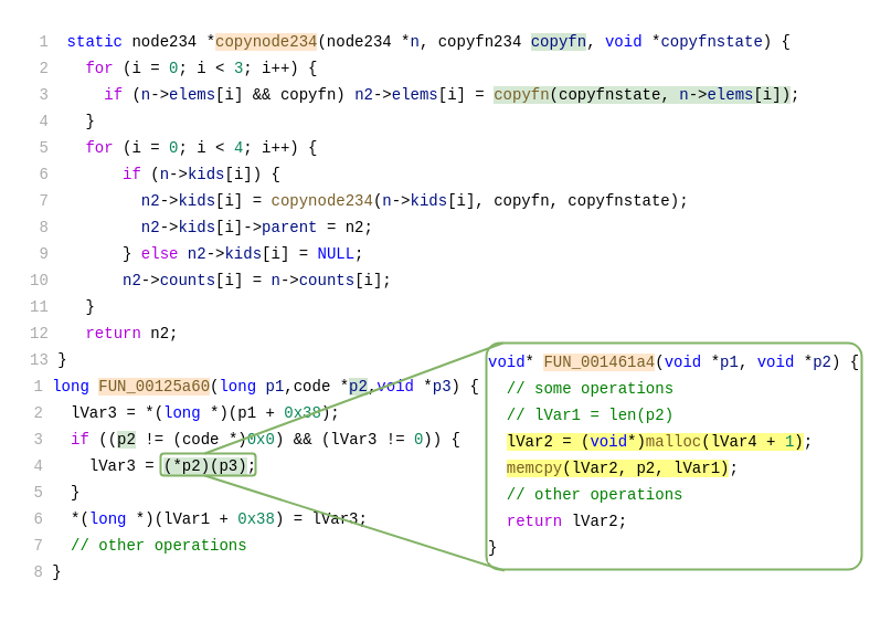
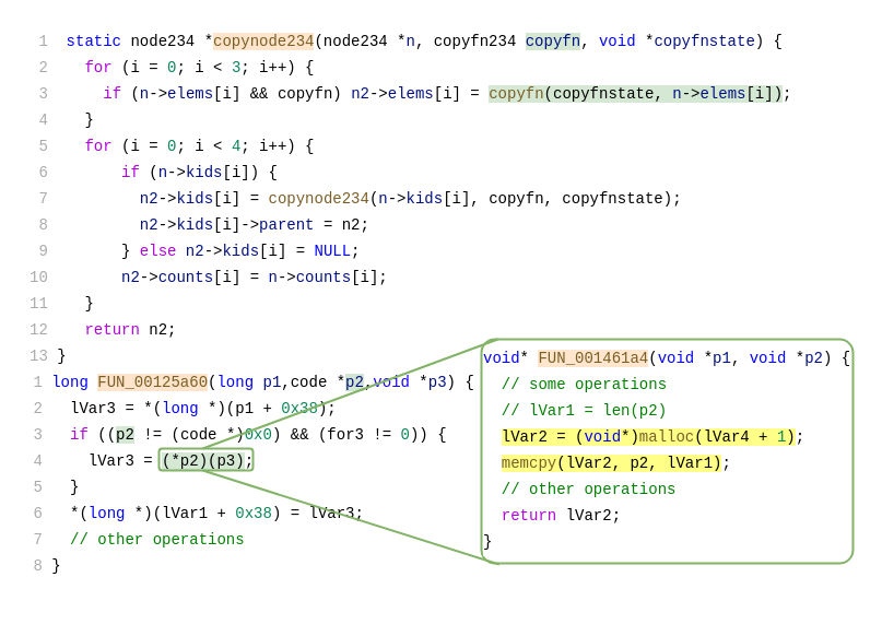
- <mxCell id="2" value="&lt;div style=&quot;&quot;&gt;&lt;pre style=&quot;&quot;&gt;&lt;div style=&quot;font-family: &amp;quot;JetBrainsMono Nerd Font&amp;quot;, Consolas, &amp;quot;Courier New&amp;quot;, monospace; line-height: 23px;&quot;&gt;&lt;div style=&quot;&quot;&gt;&lt;font style=&quot;font-size: 14px;&quot;&gt;&lt;span style=&quot;color: rgb(0, 0, 255); background-color: rgb(255, 255, 255);&quot;&gt; &lt;/span&gt;&lt;span style=&quot;background-color: rgb(255, 255, 255);&quot;&gt;&lt;font color=&quot;#ababab&quot;&gt;1&lt;/font&gt;&lt;/span&gt;&lt;span style=&quot;color: rgb(0, 0, 255); background-color: rgb(255, 255, 255);&quot;&gt; long&lt;/span&gt;&lt;span style=&quot;color: rgb(0, 0, 0); background-color: rgb(255, 255, 255);&quot;&gt; &lt;/span&gt;&lt;span style=&quot;color: rgb(121, 94, 38); background-color: rgb(253, 228, 202);&quot;&gt;FUN_00125a60&lt;/span&gt;&lt;span style=&quot;color: rgb(0, 0, 0); background-color: rgb(255, 255, 255);&quot;&gt;(&lt;/span&gt;&lt;span style=&quot;color: rgb(0, 0, 255); background-color: rgb(255, 255, 255);&quot;&gt;long&lt;/span&gt;&lt;span style=&quot;color: rgb(0, 0, 0); background-color: rgb(255, 255, 255);&quot;&gt; &lt;/span&gt;&lt;span style=&quot;color: rgb(0, 16, 128); background-color: rgb(255, 255, 255);&quot;&gt;p1&lt;/span&gt;&lt;span style=&quot;color: rgb(0, 0, 0); background-color: rgb(255, 255, 255);&quot;&gt;,code *&lt;/span&gt;&lt;span style=&quot;color: rgb(0, 16, 128); background-color: rgb(210, 229, 210);&quot;&gt;p2&lt;/span&gt;&lt;span style=&quot;background-color: rgb(255, 255, 255);&quot;&gt;,&lt;font color=&quot;#1800ff&quot;&gt;void&lt;/font&gt; *&lt;/span&gt;&lt;span style=&quot;color: rgb(0, 16, 128); background-color: rgb(255, 255, 255);&quot;&gt;p3&lt;/span&gt;&lt;span style=&quot;color: rgb(0, 0, 0); background-color: rgb(255, 255, 255);&quot;&gt;) &lt;/span&gt;&lt;/font&gt;&lt;span style=&quot;color: rgb(0, 0, 0); font-size: 14px; background-color: rgb(255, 255, 255); white-space: normal;&quot;&gt;{&lt;/span&gt;&lt;/div&gt;&lt;div style=&quot;background-color: rgb(255, 255, 255);&quot;&gt;&lt;font style=&quot;font-size: 14px;&quot;&gt; &lt;font color=&quot;#ababab&quot;&gt;2&lt;/font&gt; &amp;nbsp; lVar3 = *(&lt;span style=&quot;color: rgb(0, 0, 255);&quot;&gt;long&lt;/span&gt; *)(p1 + &lt;span style=&quot;color: rgb(9, 134, 88);&quot;&gt;0x38&lt;/span&gt;);&lt;/font&gt;&lt;/div&gt;&lt;div style=&quot;&quot;&gt;&lt;font style=&quot;font-size: 14px;&quot;&gt;&lt;span style=&quot;background-color: rgb(255, 255, 255);&quot;&gt; &lt;font color=&quot;#ababab&quot;&gt;3&lt;/font&gt; &amp;nbsp; &lt;/span&gt;&lt;span style=&quot;color: rgb(175, 0, 219); background-color: rgb(255, 255, 255);&quot;&gt;if&lt;/span&gt;&lt;span style=&quot;color: rgb(0, 0, 0); background-color: rgb(255, 255, 255);&quot;&gt; ((&lt;/span&gt;&lt;span style=&quot;color: rgb(0, 0, 0); background-color: rgb(213, 232, 212);&quot;&gt;p2&lt;/span&gt;&lt;span style=&quot;color: rgb(0, 0, 0); background-color: rgb(255, 255, 255);&quot;&gt; != (code *)&lt;/span&gt;&lt;span style=&quot;color: rgb(9, 134, 88); background-color: rgb(255, 255, 255);&quot;&gt;0x0&lt;/span&gt;&lt;span style=&quot;color: rgb(0, 0, 0); background-color: rgb(255, 255, 255);&quot;&gt;) &amp;amp;&amp;amp; (lVar3 != &lt;/span&gt;&lt;span style=&quot;color: rgb(9, 134, 88); background-color: rgb(255, 255, 255);&quot;&gt;0&lt;/span&gt;&lt;span style=&quot;color: rgb(0, 0, 0); background-color: rgb(255, 255, 255);&quot;&gt;)) {&lt;/span&gt;&lt;/font&gt;&lt;/div&gt;&lt;div style=&quot;&quot;&gt;&lt;font style=&quot;font-size: 14px;&quot;&gt;&lt;span style=&quot;background-color: rgb(255, 255, 255);&quot;&gt; &lt;font color=&quot;#ababab&quot;&gt;4&lt;/font&gt; &amp;nbsp; &amp;nbsp; lVar3 = &lt;/span&gt;&lt;span style=&quot;color: rgb(0, 0, 0); background-color: rgb(213, 232, 212);&quot;&gt;(*p2)(p3)&lt;/span&gt;&lt;span style=&quot;color: rgb(0, 0, 0); background-color: rgb(255, 255, 255);&quot;&gt;;&lt;/span&gt;&lt;/font&gt;&lt;/div&gt;&lt;div style=&quot;background-color: rgb(255, 255, 255);&quot;&gt;&lt;font style=&quot;font-size: 14px;&quot;&gt; &lt;font color=&quot;#ababab&quot;&gt;5&lt;/font&gt; &amp;nbsp; }&lt;/font&gt;&lt;/div&gt;&lt;div style=&quot;background-color: rgb(255, 255, 255);&quot;&gt;&lt;font style=&quot;font-size: 14px;&quot;&gt; &lt;font color=&quot;#ababab&quot;&gt;6&lt;/font&gt; &amp;nbsp; *(&lt;span style=&quot;color: rgb(0, 0, 255);&quot;&gt;long&lt;/span&gt; *)(lVar1 + &lt;span style=&quot;color: rgb(9, 134, 88);&quot;&gt;0x38&lt;/span&gt;) = lVar3;&lt;/font&gt;&lt;/div&gt;&lt;div style=&quot;background-color: rgb(255, 255, 255);&quot;&gt;&lt;font style=&quot;font-size: 14px;&quot;&gt; &lt;font color=&quot;#ababab&quot;&gt;7&lt;/font&gt; &amp;nbsp; &lt;span style=&quot;color: rgb(0, 128, 0);&quot;&gt;// other operations&lt;/span&gt;&lt;/font&gt;&lt;/div&gt;&lt;div style=&quot;background-color: rgb(255, 255, 255);&quot;&gt;&lt;font style=&quot;font-size: 14px;&quot;&gt; &lt;font color=&quot;#ababab&quot;&gt;8&lt;/font&gt; }&lt;/font&gt;&lt;/div&gt;&lt;/div&gt;&lt;/pre&gt;&lt;/div&gt;" style="text;whiteSpace=wrap;html=1;" parent="1" vertex="1"><mxGeometry x="20" y="320" width="420" height="240" as="geometry" /></mxCell>
+ <mxCell id="2" value="&lt;div style=&quot;&quot;&gt;&lt;pre style=&quot;&quot;&gt;&lt;div style=&quot;font-family: &amp;quot;JetBrainsMono Nerd Font&amp;quot;, Consolas, &amp;quot;Courier New&amp;quot;, monospace; line-height: 23px;&quot;&gt;&lt;div style=&quot;&quot;&gt;&lt;font style=&quot;font-size: 14px;&quot;&gt;&lt;span style=&quot;color: rgb(0, 0, 255); background-color: rgb(255, 255, 255);&quot;&gt; &lt;/span&gt;&lt;span style=&quot;background-color: rgb(255, 255, 255);&quot;&gt;&lt;font color=&quot;#ababab&quot;&gt;1&lt;/font&gt;&lt;/span&gt;&lt;span style=&quot;color: rgb(0, 0, 255); background-color: rgb(255, 255, 255);&quot;&gt; long&lt;/span&gt;&lt;span style=&quot;color: rgb(0, 0, 0); background-color: rgb(255, 255, 255);&quot;&gt; &lt;/span&gt;&lt;span style=&quot;color: rgb(121, 94, 38); background-color: rgb(253, 228, 202);&quot;&gt;FUN_00125a60&lt;/span&gt;&lt;span style=&quot;color: rgb(0, 0, 0); background-color: rgb(255, 255, 255);&quot;&gt;(&lt;/span&gt;&lt;span style=&quot;color: rgb(0, 0, 255); background-color: rgb(255, 255, 255);&quot;&gt;long&lt;/span&gt;&lt;span style=&quot;color: rgb(0, 0, 0); background-color: rgb(255, 255, 255);&quot;&gt; &lt;/span&gt;&lt;span style=&quot;color: rgb(0, 16, 128); background-color: rgb(255, 255, 255);&quot;&gt;p1&lt;/span&gt;&lt;span style=&quot;color: rgb(0, 0, 0); background-color: rgb(255, 255, 255);&quot;&gt;,code *&lt;/span&gt;&lt;span style=&quot;color: rgb(0, 16, 128); background-color: rgb(210, 229, 210);&quot;&gt;p2&lt;/span&gt;&lt;span style=&quot;background-color: rgb(255, 255, 255);&quot;&gt;,&lt;font color=&quot;#1800ff&quot;&gt;void&lt;/font&gt; *&lt;/span&gt;&lt;span style=&quot;color: rgb(0, 16, 128); background-color: rgb(255, 255, 255);&quot;&gt;p3&lt;/span&gt;&lt;span style=&quot;color: rgb(0, 0, 0); background-color: rgb(255, 255, 255);&quot;&gt;) &lt;/span&gt;&lt;/font&gt;&lt;span style=&quot;color: rgb(0, 0, 0); font-size: 14px; background-color: rgb(255, 255, 255); white-space: normal;&quot;&gt;{&lt;/span&gt;&lt;/div&gt;&lt;div style=&quot;background-color: rgb(255, 255, 255);&quot;&gt;&lt;font style=&quot;font-size: 14px;&quot;&gt; &lt;font color=&quot;#ababab&quot;&gt;2&lt;/font&gt; &amp;nbsp; lVar3 = *(&lt;span style=&quot;color: rgb(0, 0, 255);&quot;&gt;long&lt;/span&gt; *)(p1 + &lt;span style=&quot;color: rgb(9, 134, 88);&quot;&gt;0x38&lt;/span&gt;);&lt;/font&gt;&lt;/div&gt;&lt;div style=&quot;&quot;&gt;&lt;font style=&quot;font-size: 14px;&quot;&gt;&lt;span style=&quot;background-color: rgb(255, 255, 255);&quot;&gt; &lt;font color=&quot;#ababab&quot;&gt;3&lt;/font&gt; &amp;nbsp; &lt;/span&gt;&lt;span style=&quot;color: rgb(175, 0, 219); background-color: rgb(255, 255, 255);&quot;&gt;if&lt;/span&gt;&lt;span style=&quot;color: rgb(0, 0, 0); background-color: rgb(255, 255, 255);&quot;&gt; ((&lt;/span&gt;&lt;span style=&quot;color: rgb(0, 0, 0); background-color: rgb(213, 232, 212);&quot;&gt;p2&lt;/span&gt;&lt;span style=&quot;color: rgb(0, 0, 0); background-color: rgb(255, 255, 255);&quot;&gt; != (code *)&lt;/span&gt;&lt;span style=&quot;color: rgb(9, 134, 88); background-color: rgb(255, 255, 255);&quot;&gt;0x0&lt;/span&gt;&lt;span style=&quot;color: rgb(0, 0, 0); background-color: rgb(255, 255, 255);&quot;&gt;) &amp;amp;&amp;amp; (for3 != &lt;/span&gt;&lt;span style=&quot;color: rgb(9, 134, 88); background-color: rgb(255, 255, 255);&quot;&gt;0&lt;/span&gt;&lt;span style=&quot;color: rgb(0, 0, 0); background-color: rgb(255, 255, 255);&quot;&gt;)) {&lt;/span&gt;&lt;/font&gt;&lt;/div&gt;&lt;div style=&quot;&quot;&gt;&lt;font style=&quot;font-size: 14px;&quot;&gt;&lt;span style=&quot;background-color: rgb(255, 255, 255);&quot;&gt; &lt;font color=&quot;#ababab&quot;&gt;4&lt;/font&gt; &amp;nbsp; &amp;nbsp; lVar3 = &lt;/span&gt;&lt;span style=&quot;color: rgb(0, 0, 0); background-color: rgb(213, 232, 212);&quot;&gt;(*p2)(p3)&lt;/span&gt;&lt;span style=&quot;color: rgb(0, 0, 0); background-color: rgb(255, 255, 255);&quot;&gt;;&lt;/span&gt;&lt;/font&gt;&lt;/div&gt;&lt;div style=&quot;background-color: rgb(255, 255, 255);&quot;&gt;&lt;font style=&quot;font-size: 14px;&quot;&gt; &lt;font color=&quot;#ababab&quot;&gt;5&lt;/font&gt; &amp;nbsp; }&lt;/font&gt;&lt;/div&gt;&lt;div style=&quot;background-color: rgb(255, 255, 255);&quot;&gt;&lt;font style=&quot;font-size: 14px;&quot;&gt; &lt;font color=&quot;#ababab&quot;&gt;6&lt;/font&gt; &amp;nbsp; *(&lt;span style=&quot;color: rgb(0, 0, 255);&quot;&gt;long&lt;/span&gt; *)(lVar1 + &lt;span style=&quot;color: rgb(9, 134, 88);&quot;&gt;0x38&lt;/span&gt;) = lVar3;&lt;/font&gt;&lt;/div&gt;&lt;div style=&quot;background-color: rgb(255, 255, 255);&quot;&gt;&lt;font style=&quot;font-size: 14px;&quot;&gt; &lt;font color=&quot;#ababab&quot;&gt;7&lt;/font&gt; &amp;nbsp; &lt;span style=&quot;color: rgb(0, 128, 0);&quot;&gt;// other operations&lt;/span&gt;&lt;/font&gt;&lt;/div&gt;&lt;div style=&quot;background-color: rgb(255, 255, 255);&quot;&gt;&lt;font style=&quot;font-size: 14px;&quot;&gt; &lt;font color=&quot;#ababab&quot;&gt;8&lt;/font&gt; }&lt;/font&gt;&lt;/div&gt;&lt;/div&gt;&lt;/pre&gt;&lt;/div&gt;" style="text;whiteSpace=wrap;html=1;" parent="1" vertex="1"><mxGeometry x="20" y="320" width="420" height="240" as="geometry" /></mxCell>
